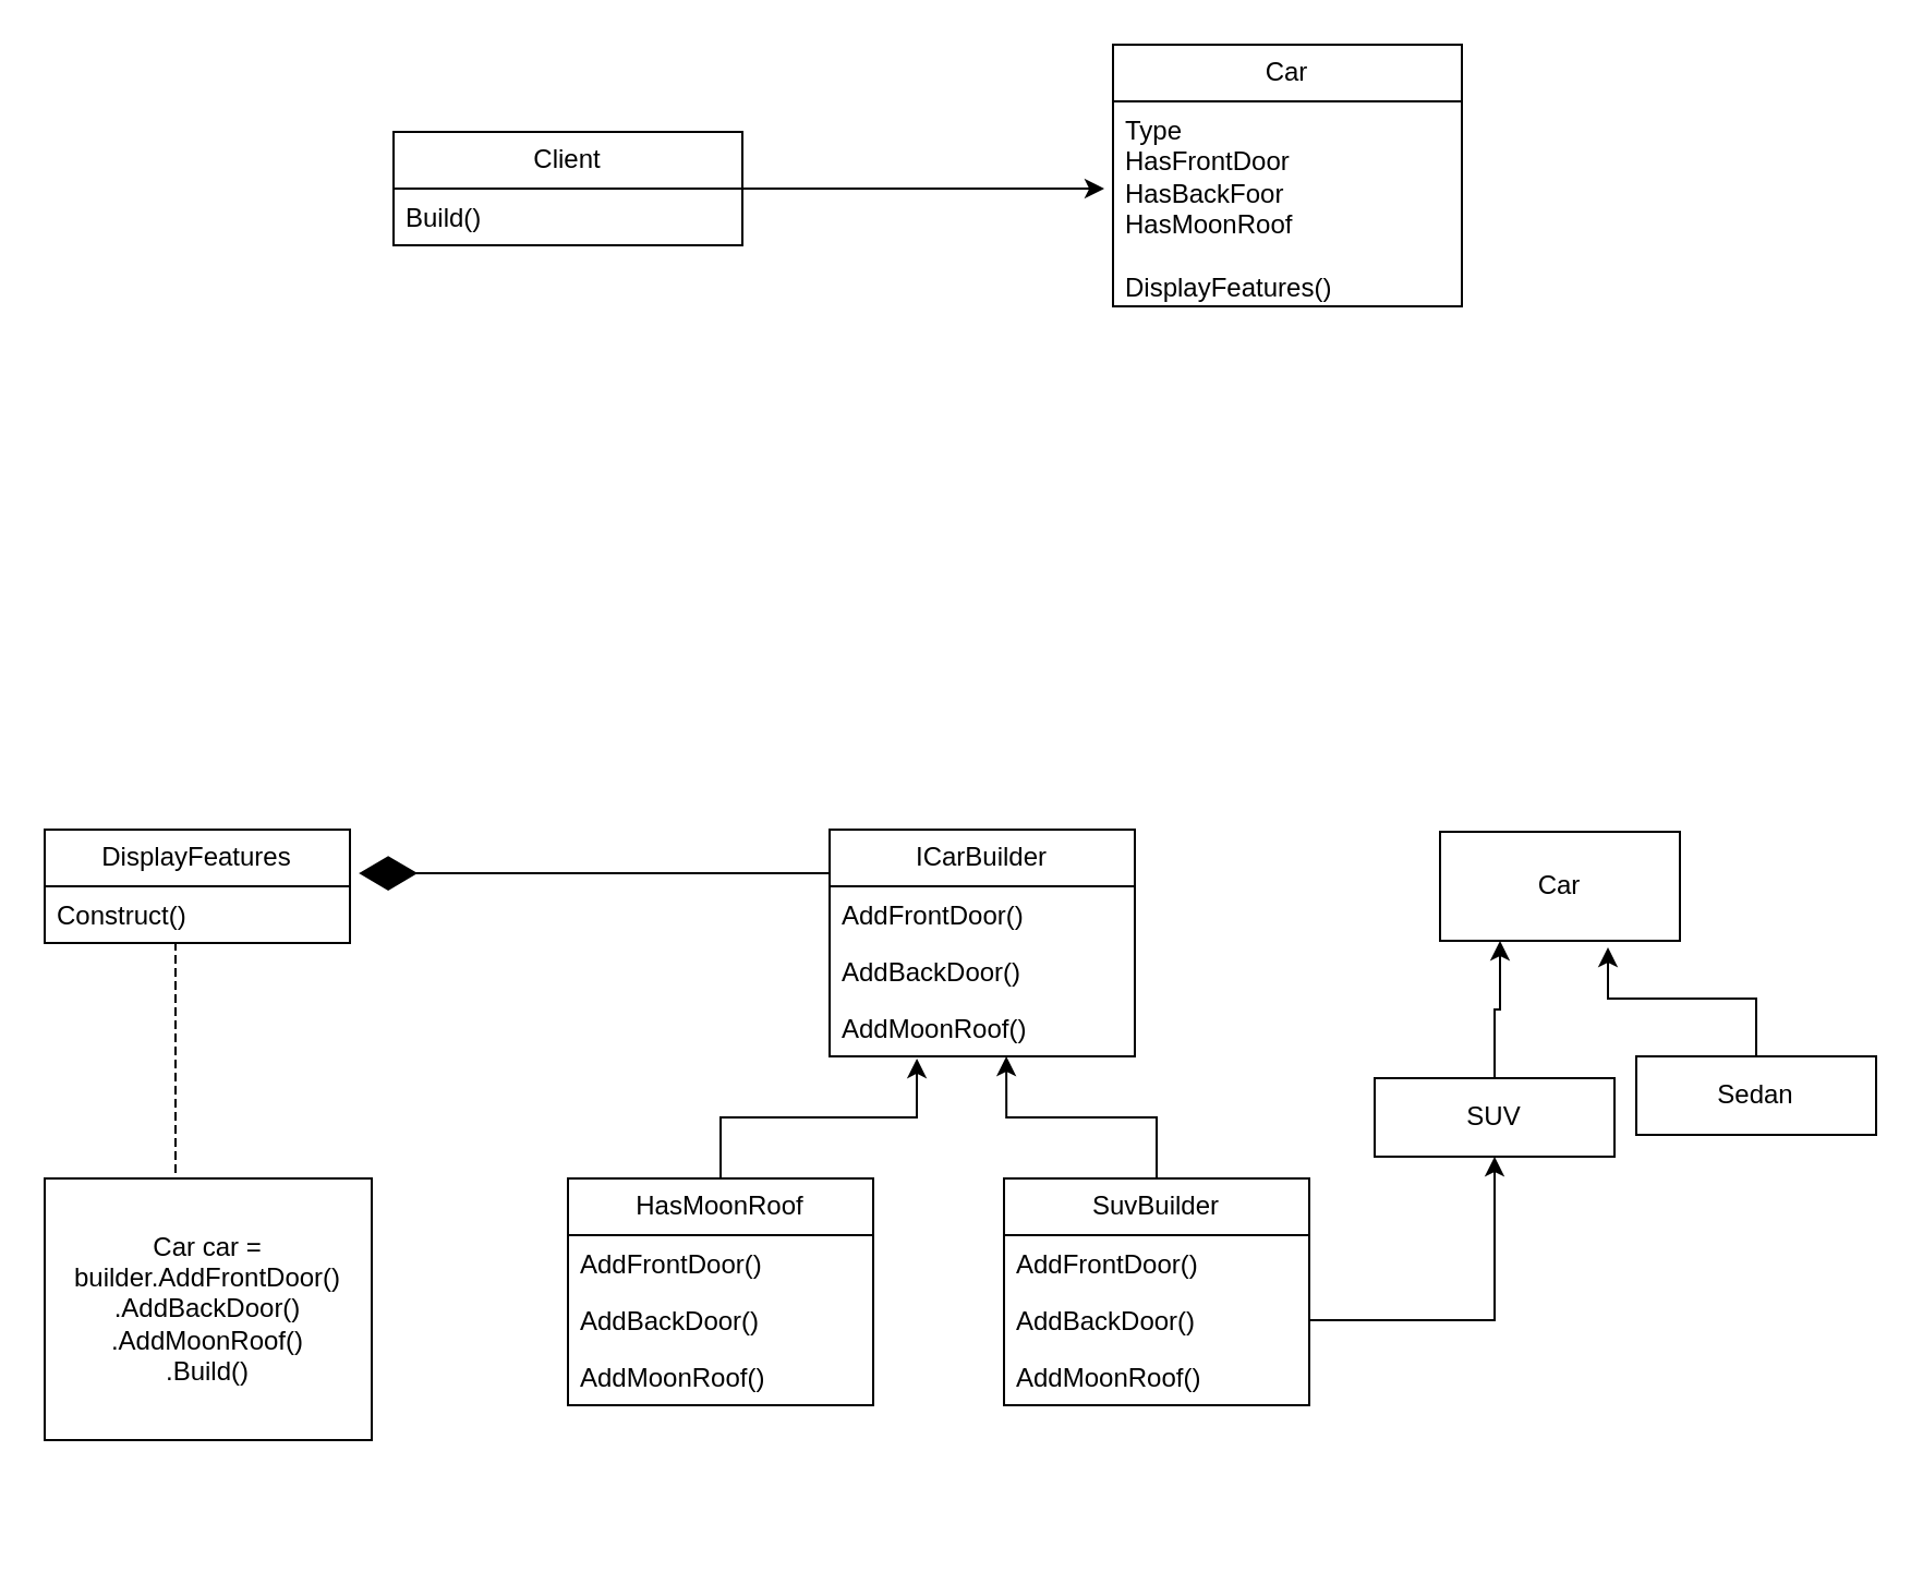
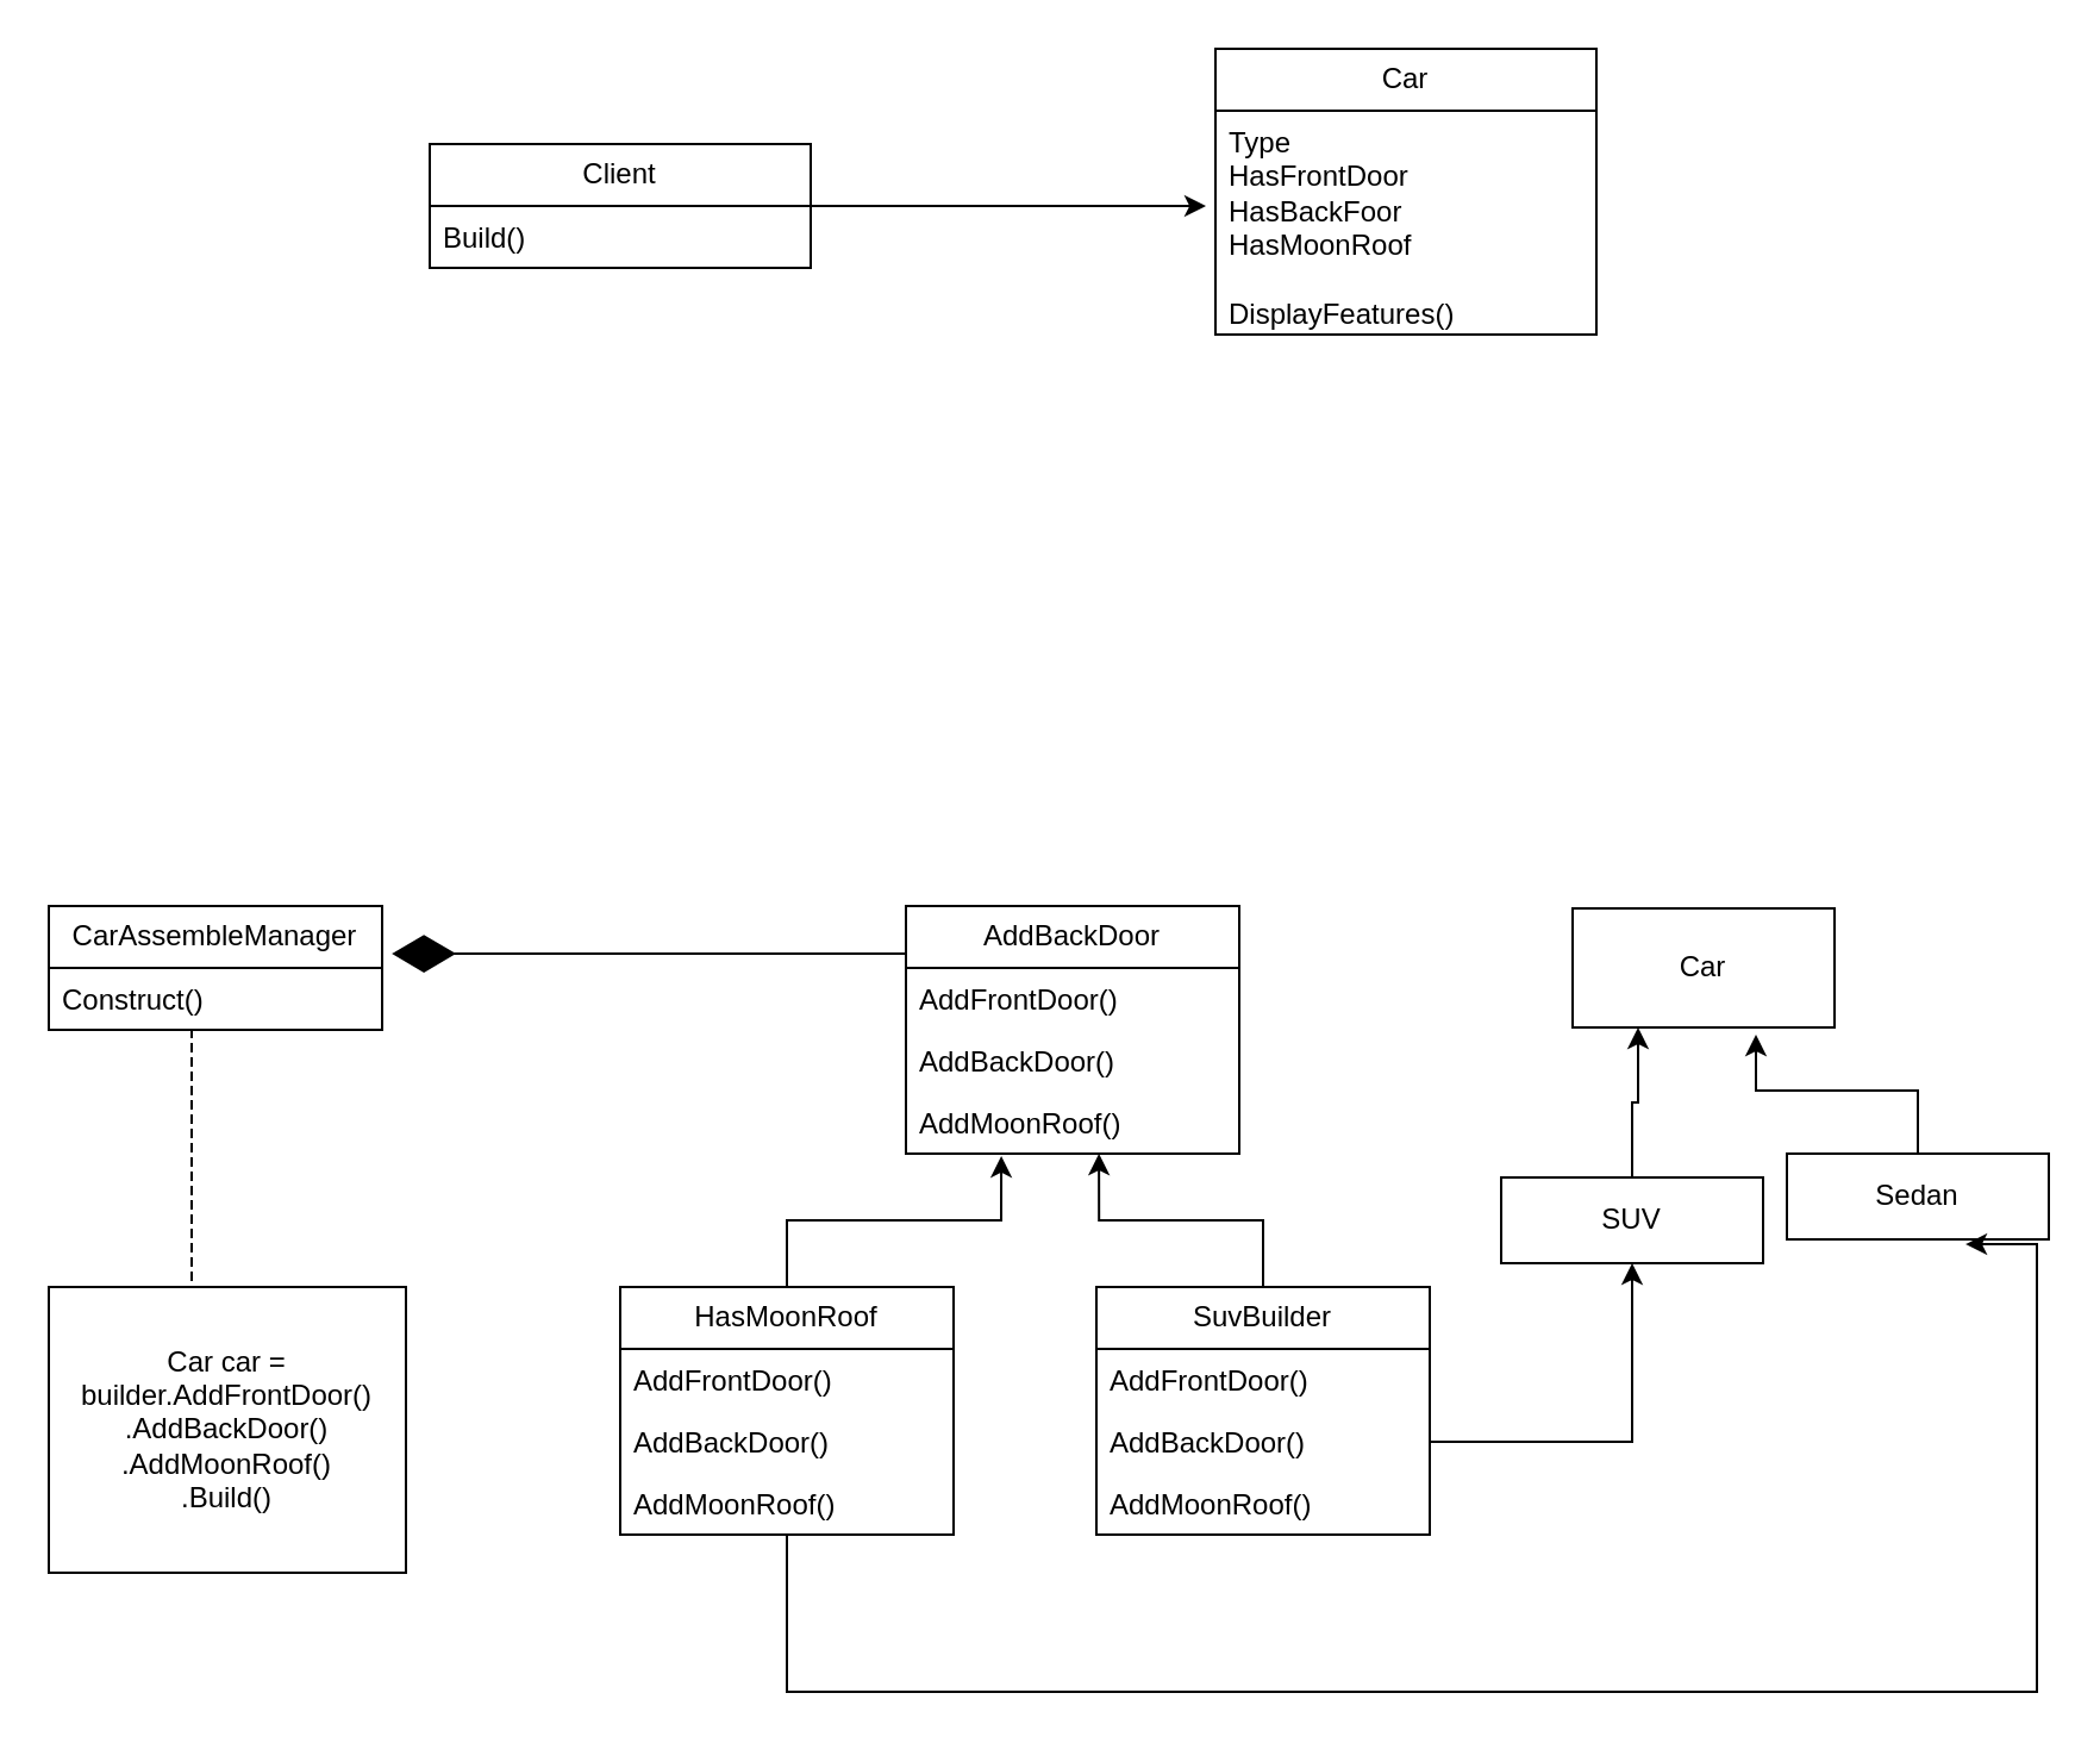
- <mxCell id="21" value="DisplayFeatures" style="swimlane;fontStyle=0;childLayout=stackLayout;horizontal=1;startSize=26;fillColor=none;horizontalStack=0;resizeParent=1;resizeParentMax=0;resizeLast=0;collapsible=1;marginBottom=0;whiteSpace=wrap;html=1;" vertex="1" parent="1"><mxGeometry x="20" y="380" width="140" height="52" as="geometry" /></mxCell>
+ <mxCell id="21" value="CarAssembleManager" style="swimlane;fontStyle=0;childLayout=stackLayout;horizontal=1;startSize=26;fillColor=none;horizontalStack=0;resizeParent=1;resizeParentMax=0;resizeLast=0;collapsible=1;marginBottom=0;whiteSpace=wrap;html=1;" vertex="1" parent="1"><mxGeometry x="20" y="380" width="140" height="52" as="geometry" /></mxCell>
- <mxCell id="7" value="ICarBuilder" style="swimlane;fontStyle=0;childLayout=stackLayout;horizontal=1;startSize=26;fillColor=none;horizontalStack=0;resizeParent=1;resizeParentMax=0;resizeLast=0;collapsible=1;marginBottom=0;whiteSpace=wrap;html=1;" vertex="1" parent="1"><mxGeometry x="380" y="380" width="140" height="104" as="geometry" /></mxCell>
+ <mxCell id="7" value="AddBackDoor" style="swimlane;fontStyle=0;childLayout=stackLayout;horizontal=1;startSize=26;fillColor=none;horizontalStack=0;resizeParent=1;resizeParentMax=0;resizeLast=0;collapsible=1;marginBottom=0;whiteSpace=wrap;html=1;" vertex="1" parent="1"><mxGeometry x="380" y="380" width="140" height="104" as="geometry" /></mxCell>
+ <mxCell id="32" style="edgeStyle=orthogonalEdgeStyle;rounded=0;orthogonalLoop=1;jettySize=auto;html=1;entryX=0.682;entryY=1.056;entryDx=0;entryDy=0;entryPerimeter=0;" edge="1" parent="1" source="11" target="28"><mxGeometry relative="1" as="geometry"><Array as="points"><mxPoint x="330" y="710" /><mxPoint x="855" y="710" /></Array></mxGeometry></mxCell>
